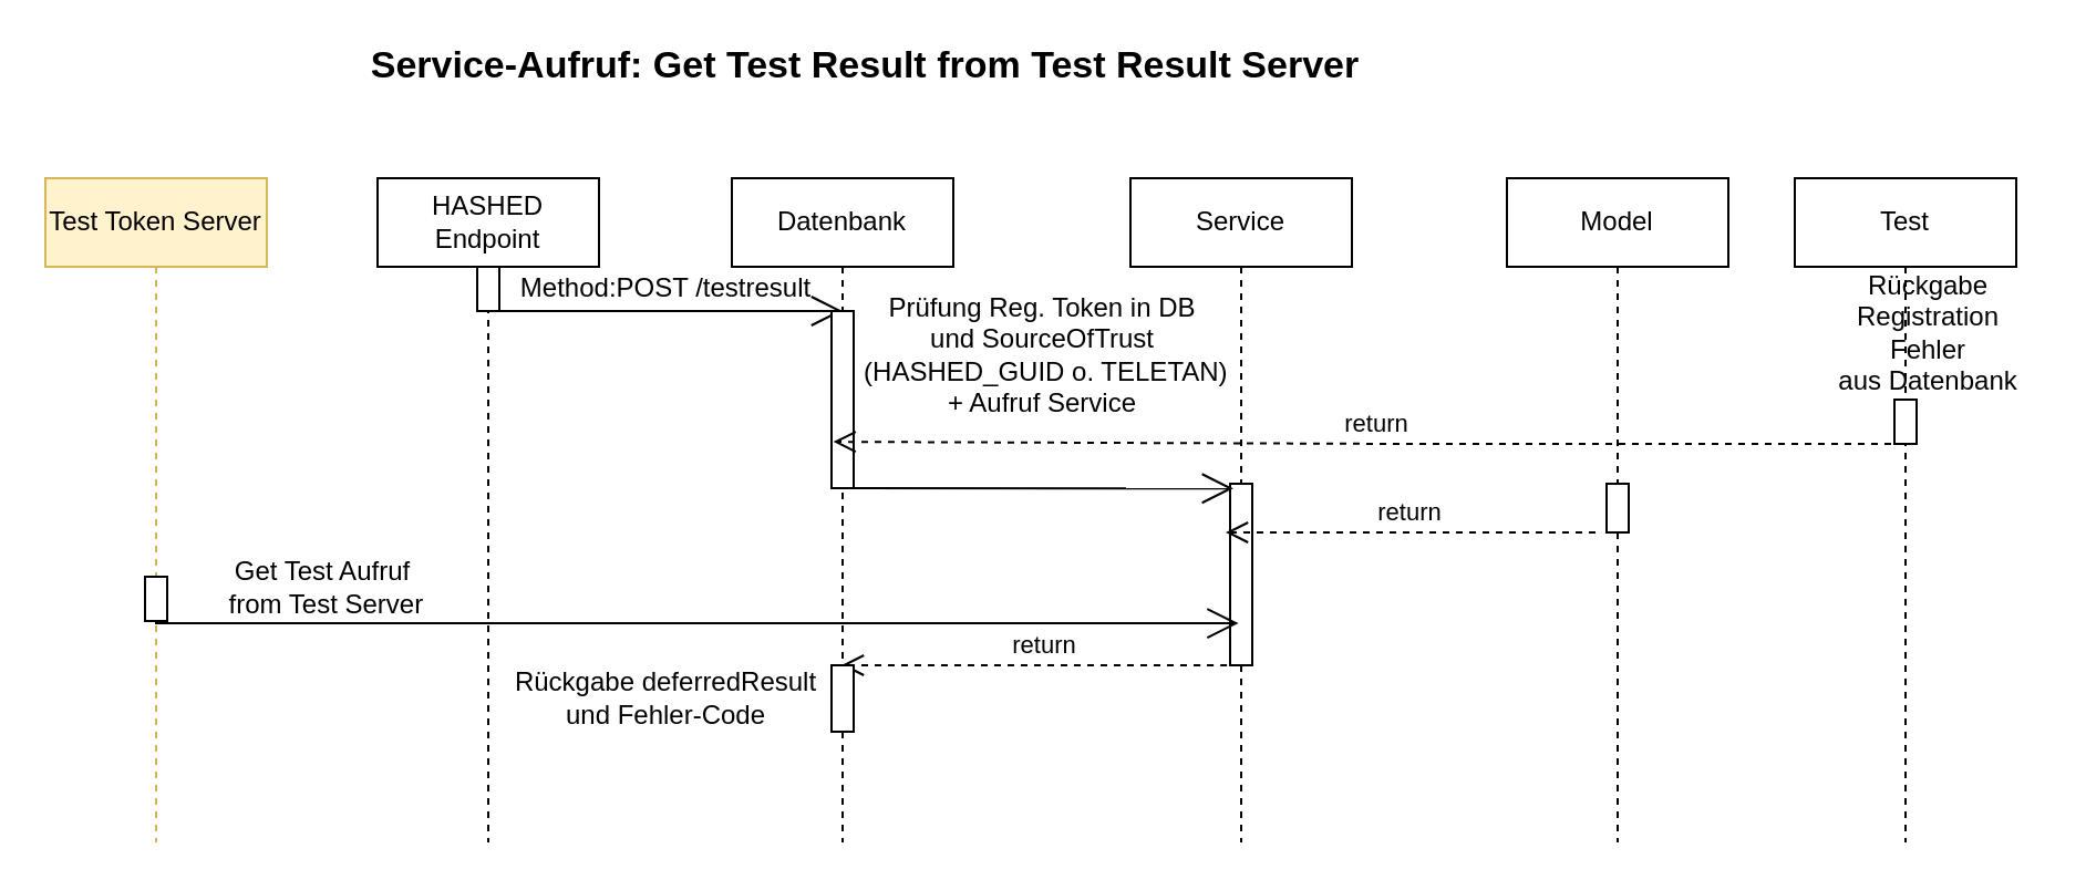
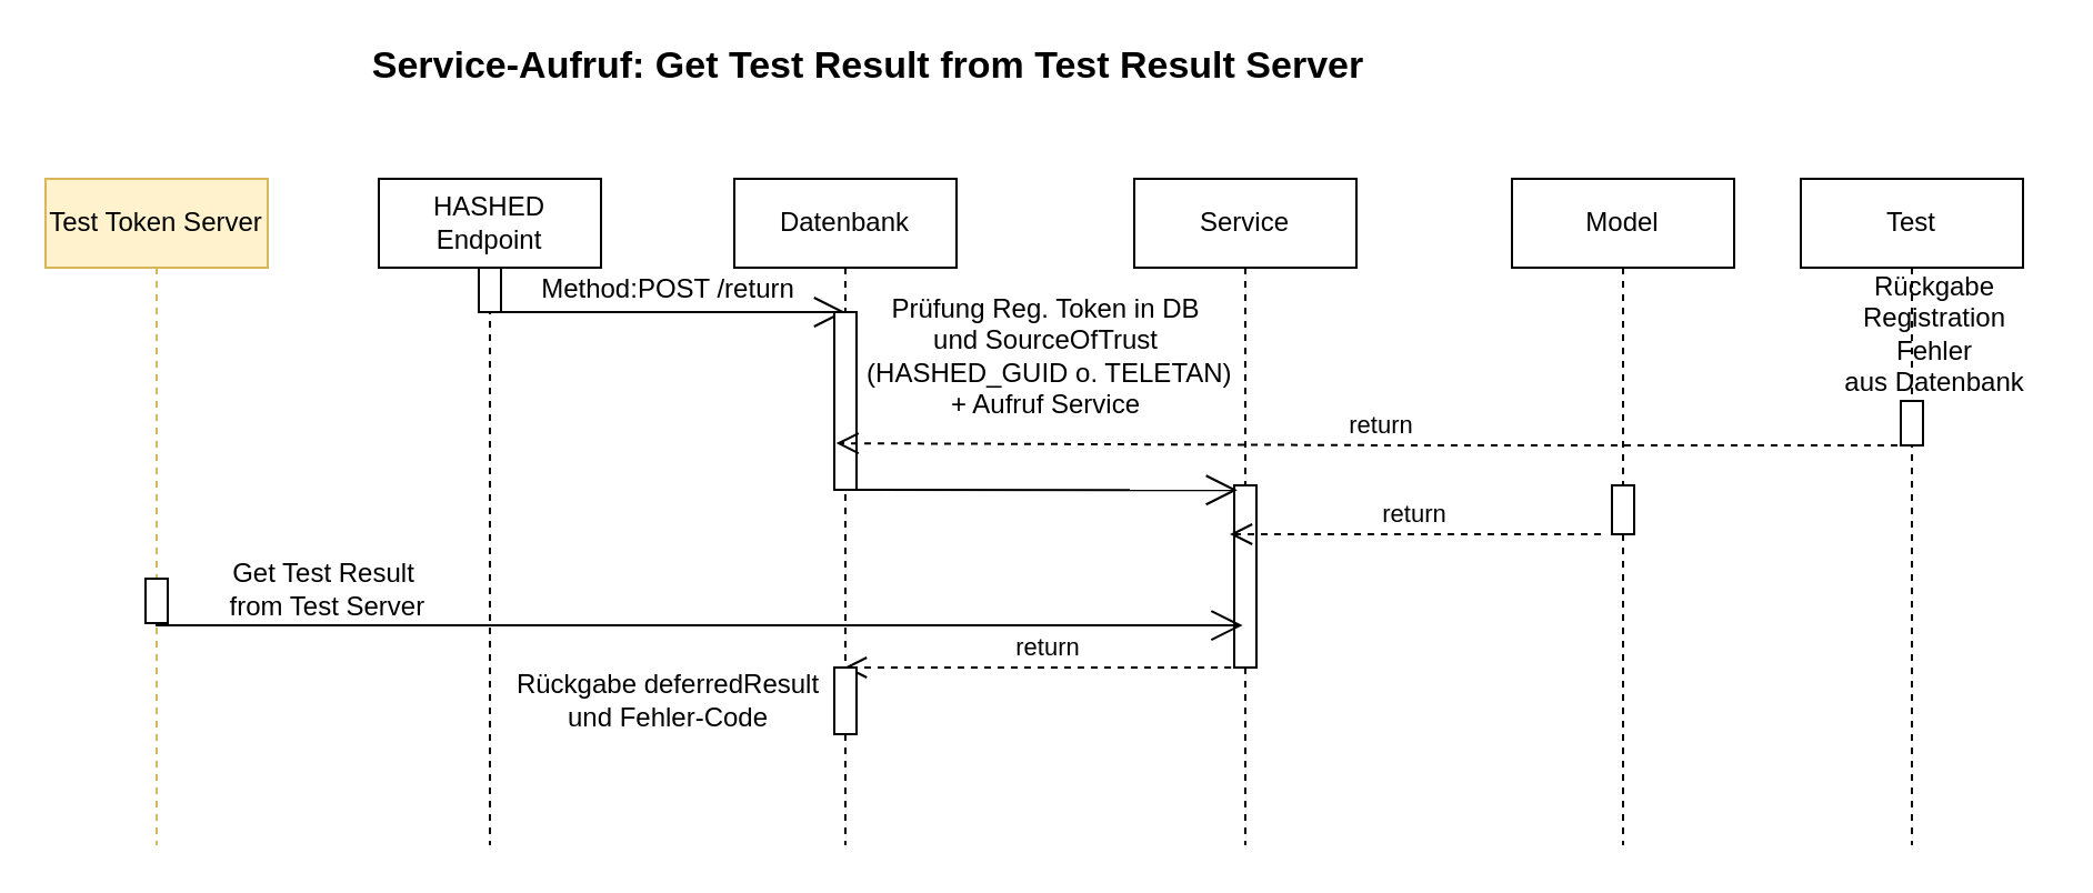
- <mxCell id="11" value="Method:POST /testresult" style="text;html=1;align=center;verticalAlign=middle;resizable=0;points=[];autosize=1;strokeColor=none;" parent="1" vertex="1"><mxGeometry x="225" y="120" width="150" height="20" as="geometry" /></mxCell>
+ <mxCell id="11" value="Method:POST /return" style="text;html=1;align=center;verticalAlign=middle;resizable=0;points=[];autosize=1;strokeColor=none;" parent="1" vertex="1"><mxGeometry x="225" y="120" width="150" height="20" as="geometry" /></mxCell>
- <mxCell id="14" value="Get Test Aufruf&lt;br&gt;&amp;nbsp;from Test Server" style="text;html=1;align=center;verticalAlign=middle;resizable=0;points=[];autosize=1;strokeColor=none;" parent="1" vertex="1"><mxGeometry x="90" y="250" width="110" height="30" as="geometry" /></mxCell>
+ <mxCell id="14" value="Get Test Result&lt;br&gt;&amp;nbsp;from Test Server" style="text;html=1;align=center;verticalAlign=middle;resizable=0;points=[];autosize=1;strokeColor=none;" parent="1" vertex="1"><mxGeometry x="90" y="250" width="110" height="30" as="geometry" /></mxCell>
